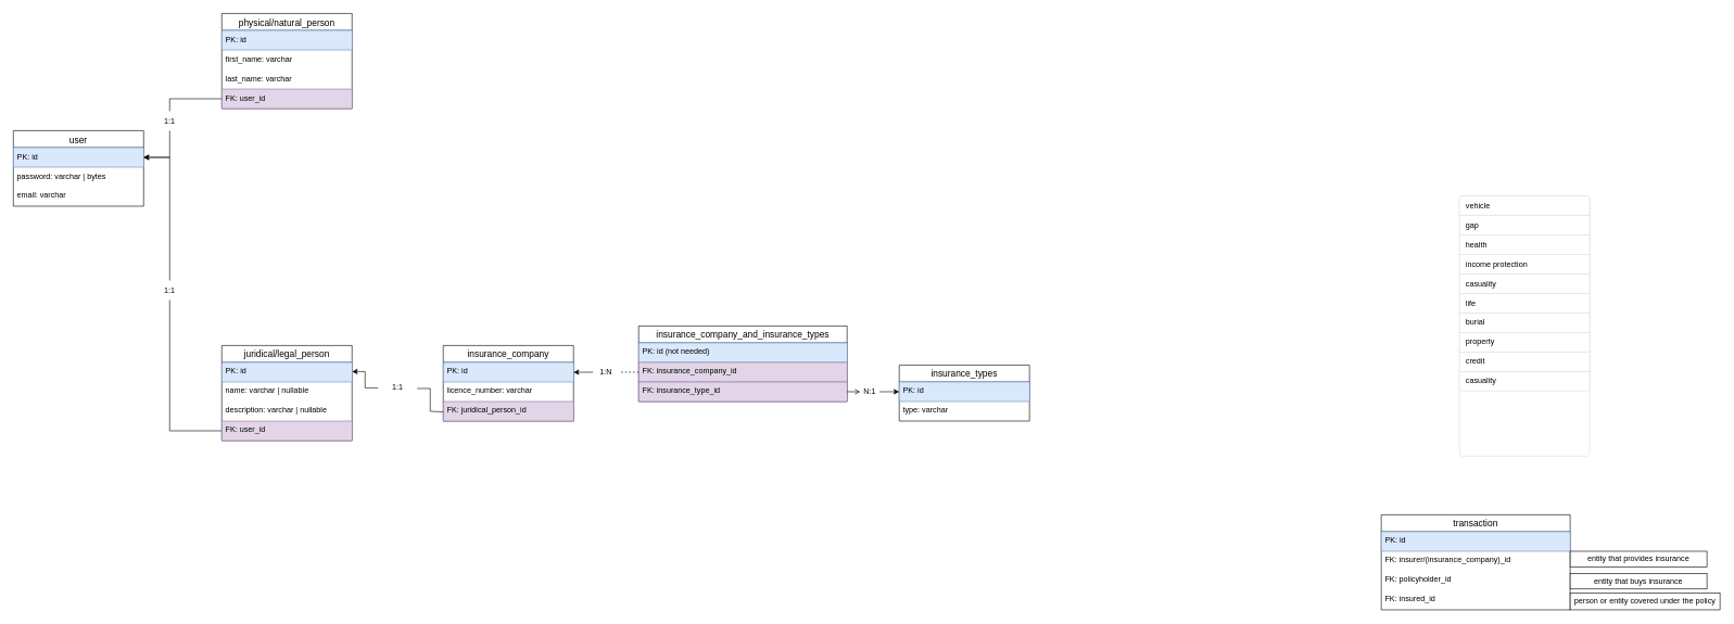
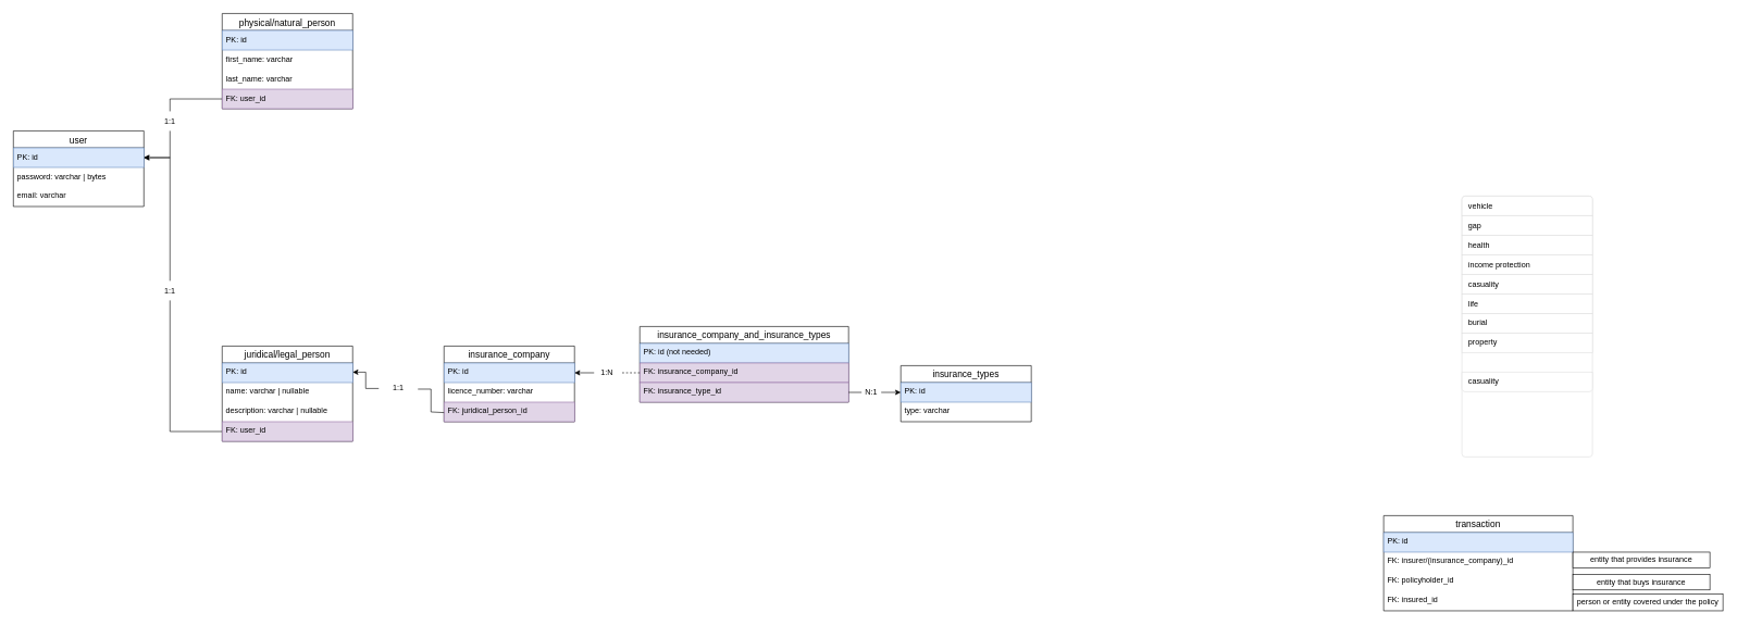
- <mxCell id="35" value="credit" style="strokeColor=inherit;fillColor=inherit;gradientColor=inherit;fontColor=inherit;html=1;shadow=0;dashed=0;perimeter=none;whiteSpace=wrap;resizeWidth=1;align=left;spacing=10;" parent="25" vertex="1"><mxGeometry y="240" width="200" height="30" as="geometry" /></mxCell>
- <mxCell id="60" value="" style="endArrow=open;html=1;rounded=0;exitX=1;exitY=0.5;exitDx=0;exitDy=0;entryX=0;entryY=0.5;entryDx=0;entryDy=0;" edge="1" parent="1" source="54" target="59"><mxGeometry width="50" height="50" relative="1" as="geometry"><mxPoint x="1300" y="601" as="sourcePoint" /><mxPoint x="1380" y="601" as="targetPoint" /></mxGeometry></mxCell>
+ <mxCell id="60" value="" style="endArrow=none;html=1;rounded=0;exitX=1;exitY=0.5;exitDx=0;exitDy=0;entryX=0;entryY=0.5;entryDx=0;entryDy=0;" edge="1" parent="1" source="54" target="59"><mxGeometry width="50" height="50" relative="1" as="geometry"><mxPoint x="1300" y="601" as="sourcePoint" /><mxPoint x="1380" y="601" as="targetPoint" /></mxGeometry></mxCell>
